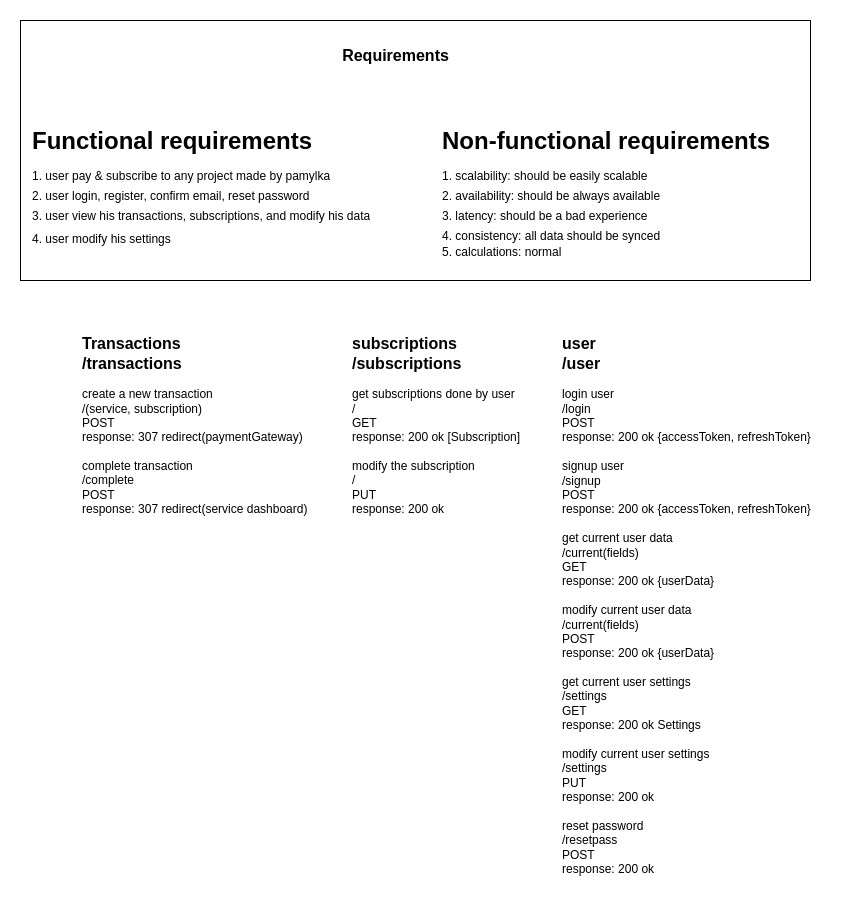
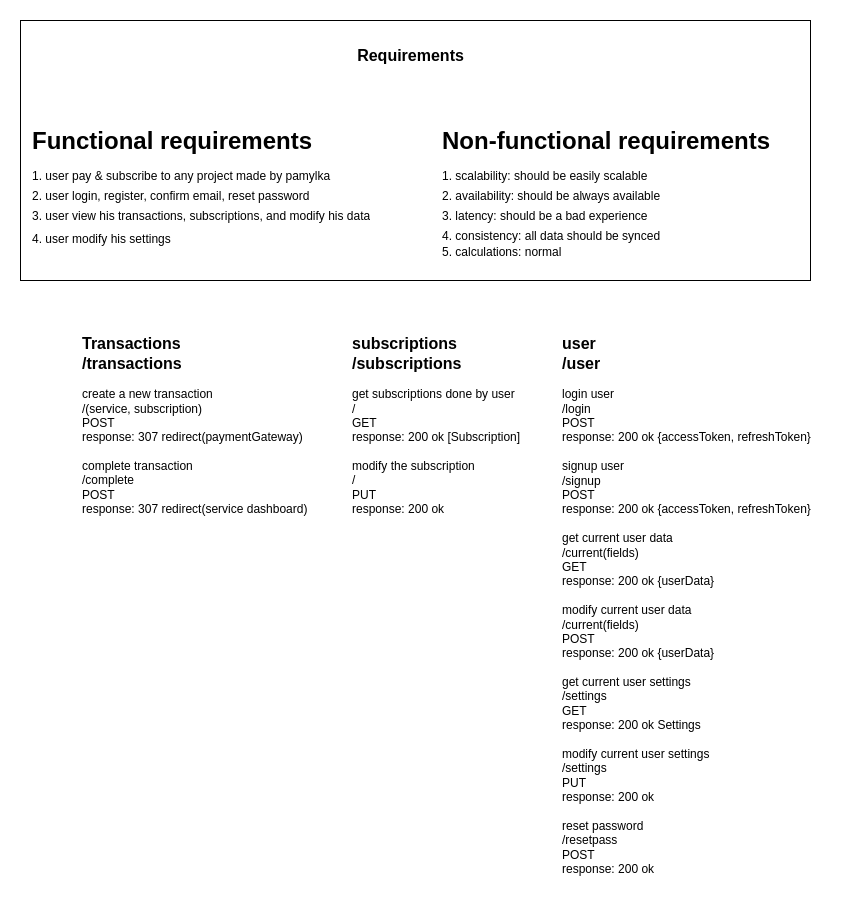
- <mxCell id="5" value="&lt;font style=&quot;font-size: 16px;&quot;&gt;&lt;b&gt;Requirements&lt;/b&gt;&lt;/font&gt;" style="text;html=1;align=center;verticalAlign=middle;resizable=0;points=[];autosize=1;strokeColor=none;fillColor=none;" vertex="1" parent="1"><mxGeometry x="330" y="40" width="130" height="30" as="geometry" /></mxCell>
+ <mxCell id="5" value="&lt;font style=&quot;font-size: 16px;&quot;&gt;&lt;b&gt;Requirements&lt;/b&gt;&lt;/font&gt;" style="text;html=1;align=center;verticalAlign=middle;resizable=0;points=[];autosize=1;strokeColor=none;fillColor=none;" vertex="1" parent="1"><mxGeometry x="345" y="40" width="130" height="30" as="geometry" /></mxCell>
